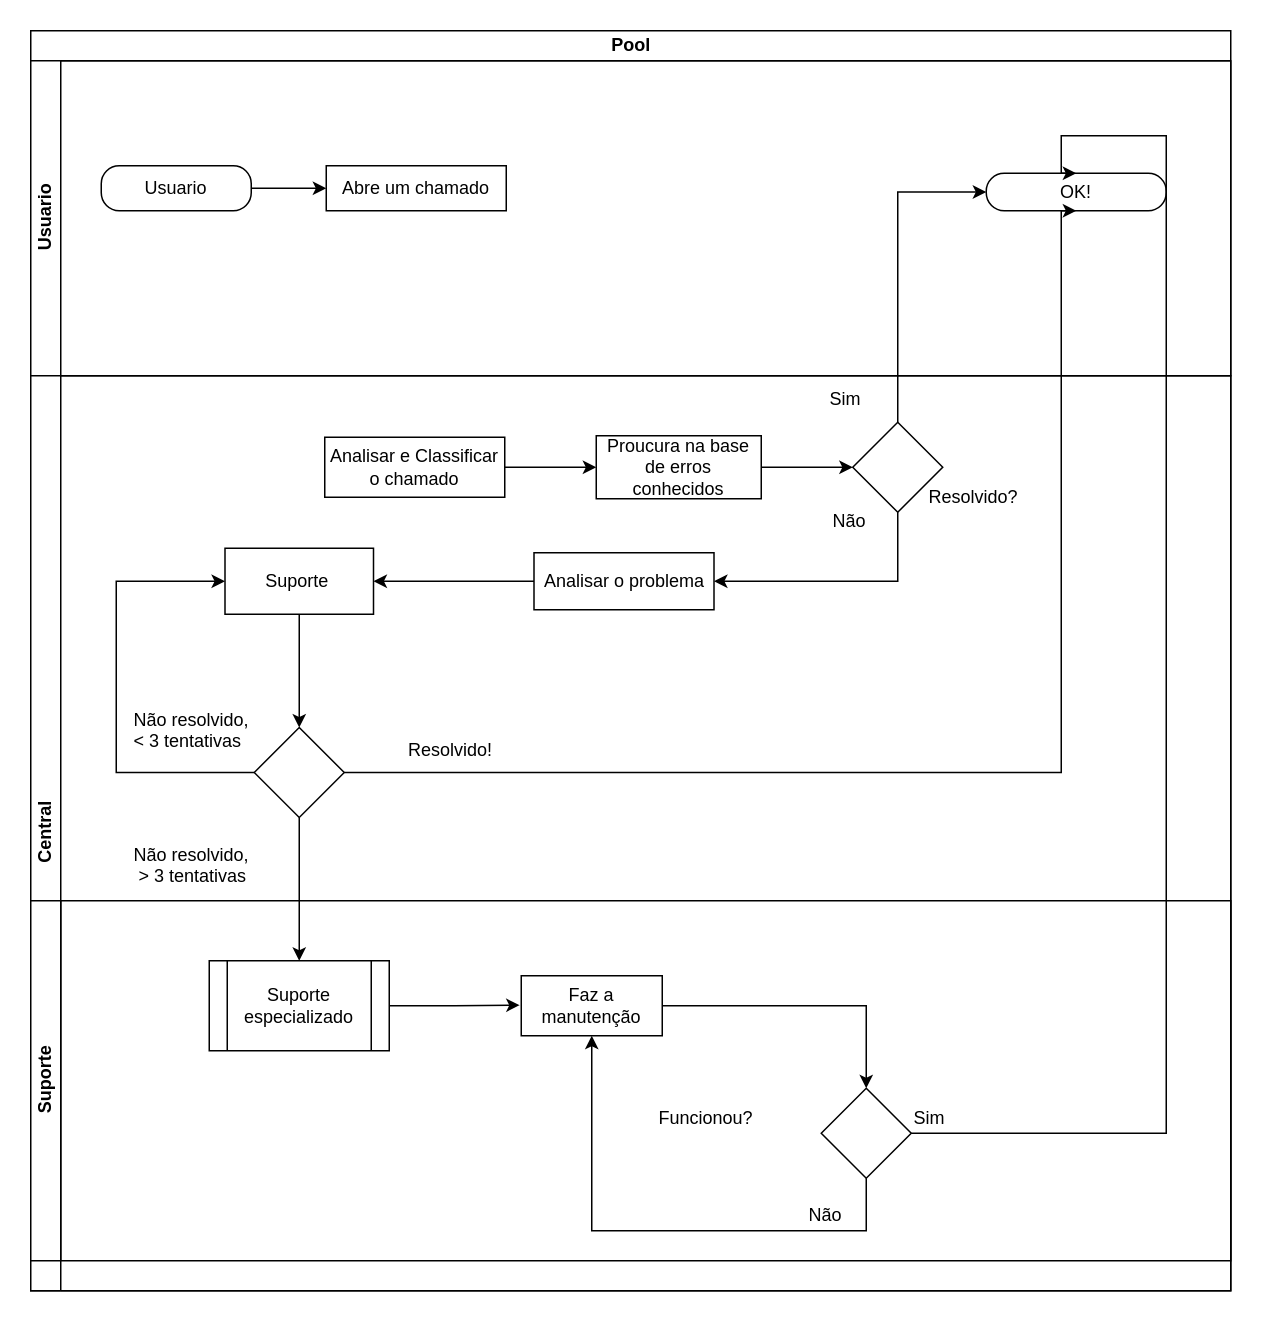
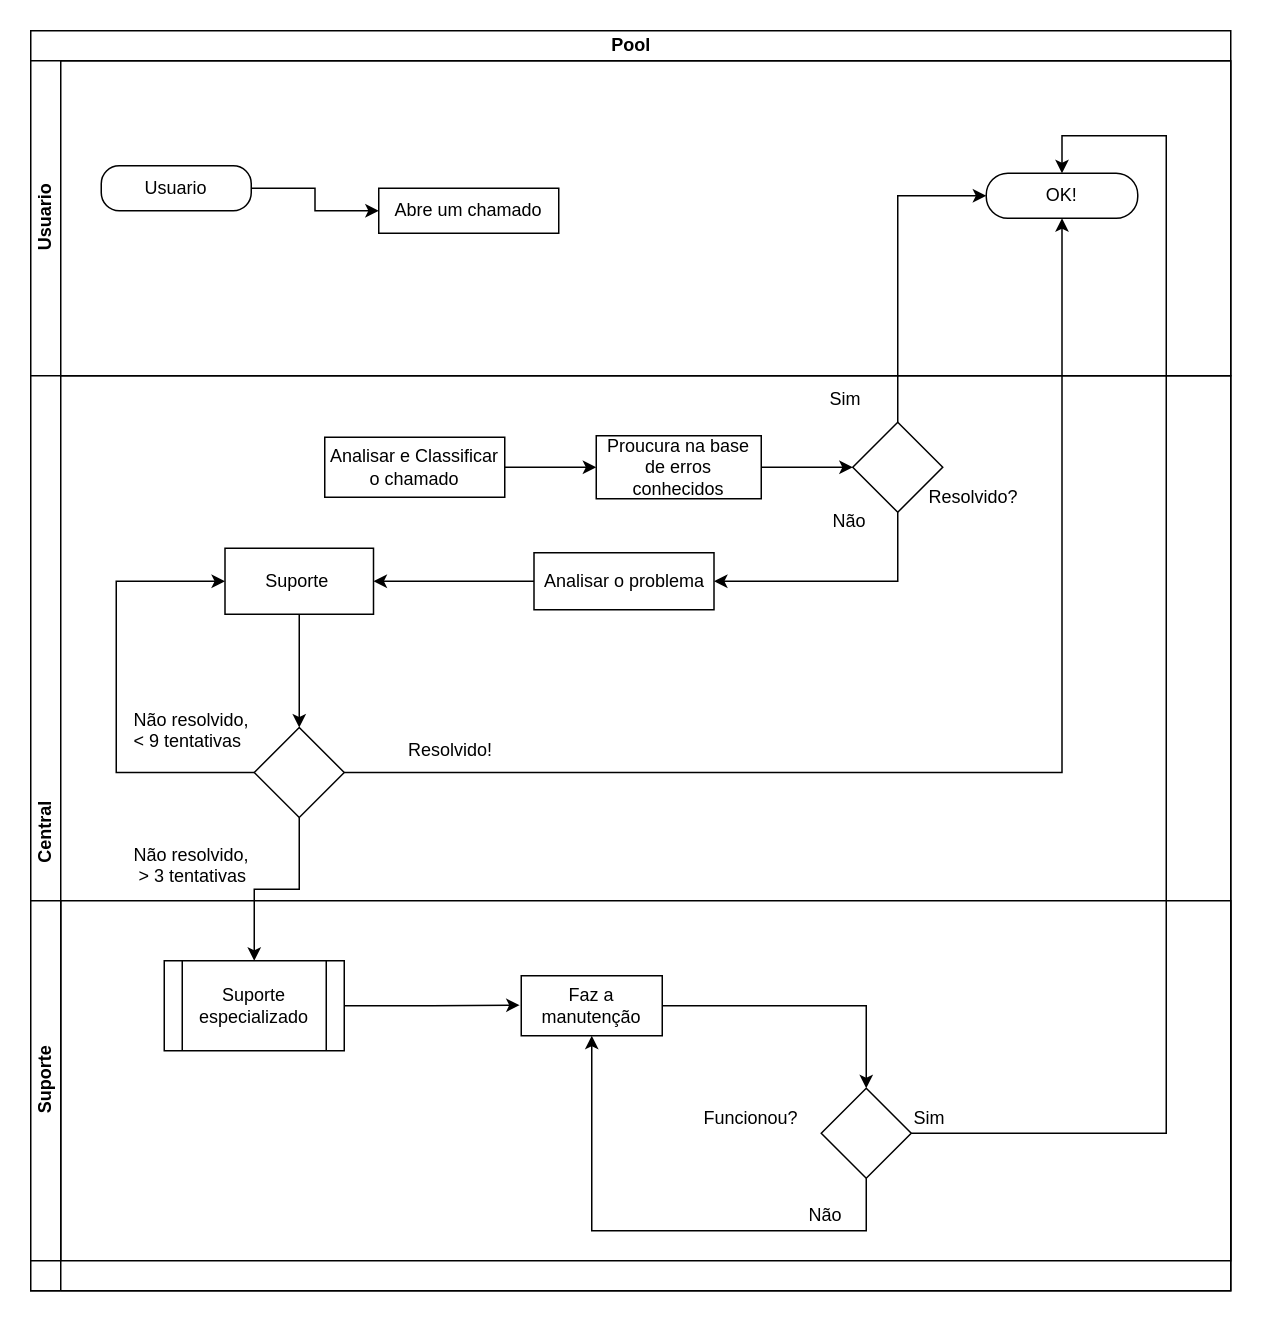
- <mxCell id="6" value="Abre um chamado" style="rounded=0;whiteSpace=wrap;html=1;" parent="3" vertex="1"><mxGeometry x="197" y="70" width="120" height="30" as="geometry" /></mxCell>
+ <mxCell id="6" value="Abre um chamado" style="rounded=0;whiteSpace=wrap;html=1;" parent="3" vertex="1"><mxGeometry x="232" y="85" width="120" height="30" as="geometry" /></mxCell>
- <mxCell id="7" value="OK!" style="rounded=1;whiteSpace=wrap;html=1;arcSize=48;" parent="3" vertex="1"><mxGeometry x="637" y="75" width="120" height="25" as="geometry" /></mxCell>
+ <mxCell id="7" value="OK!" style="rounded=1;whiteSpace=wrap;html=1;arcSize=48;" parent="3" vertex="1"><mxGeometry x="637" y="75" width="101" height="30" as="geometry" /></mxCell>
- <mxCell id="25" value="Não resolvido,&lt;br&gt;&amp;lt; 3 tentativas" style="text;html=1;resizable=0;points=[];autosize=1;align=left;verticalAlign=top;spacingTop=-4;" parent="8" vertex="1"><mxGeometry x="67" y="219.5" width="90" height="30" as="geometry" /></mxCell>
+ <mxCell id="25" value="Não resolvido,&lt;br&gt;&amp;lt; 9 tentativas" style="text;html=1;resizable=0;points=[];autosize=1;align=left;verticalAlign=top;spacingTop=-4;" parent="8" vertex="1"><mxGeometry x="67" y="219.5" width="90" height="30" as="geometry" /></mxCell>
- <mxCell id="13" value="Suporte especializado" style="shape=process;whiteSpace=wrap;html=1;backgroundOutline=1;" parent="11" vertex="1"><mxGeometry x="119" y="40" width="120" height="60" as="geometry" /></mxCell>
+ <mxCell id="13" value="Suporte especializado" style="shape=process;whiteSpace=wrap;html=1;backgroundOutline=1;" parent="11" vertex="1"><mxGeometry x="89" y="40" width="120" height="60" as="geometry" /></mxCell>
- <mxCell id="20" value="Funcionou?" style="text;html=1;resizable=0;points=[];autosize=1;align=left;verticalAlign=top;spacingTop=-4;" parent="11" vertex="1"><mxGeometry x="417" y="135" width="80" height="20" as="geometry" /></mxCell>
+ <mxCell id="20" value="Funcionou?" style="text;html=1;resizable=0;points=[];autosize=1;align=left;verticalAlign=top;spacingTop=-4;" parent="11" vertex="1"><mxGeometry x="447" y="135" width="80" height="20" as="geometry" /></mxCell>
